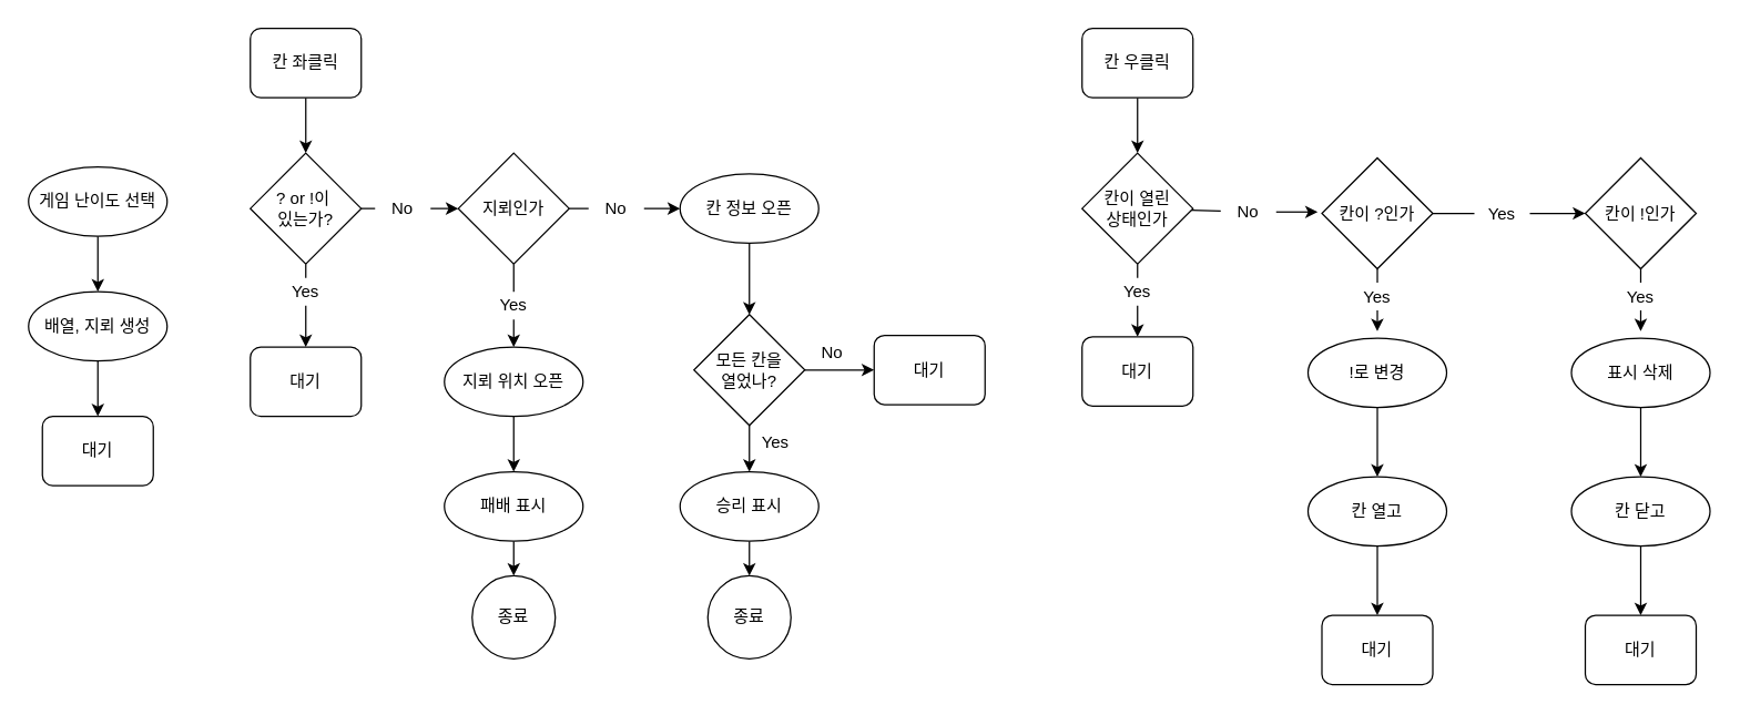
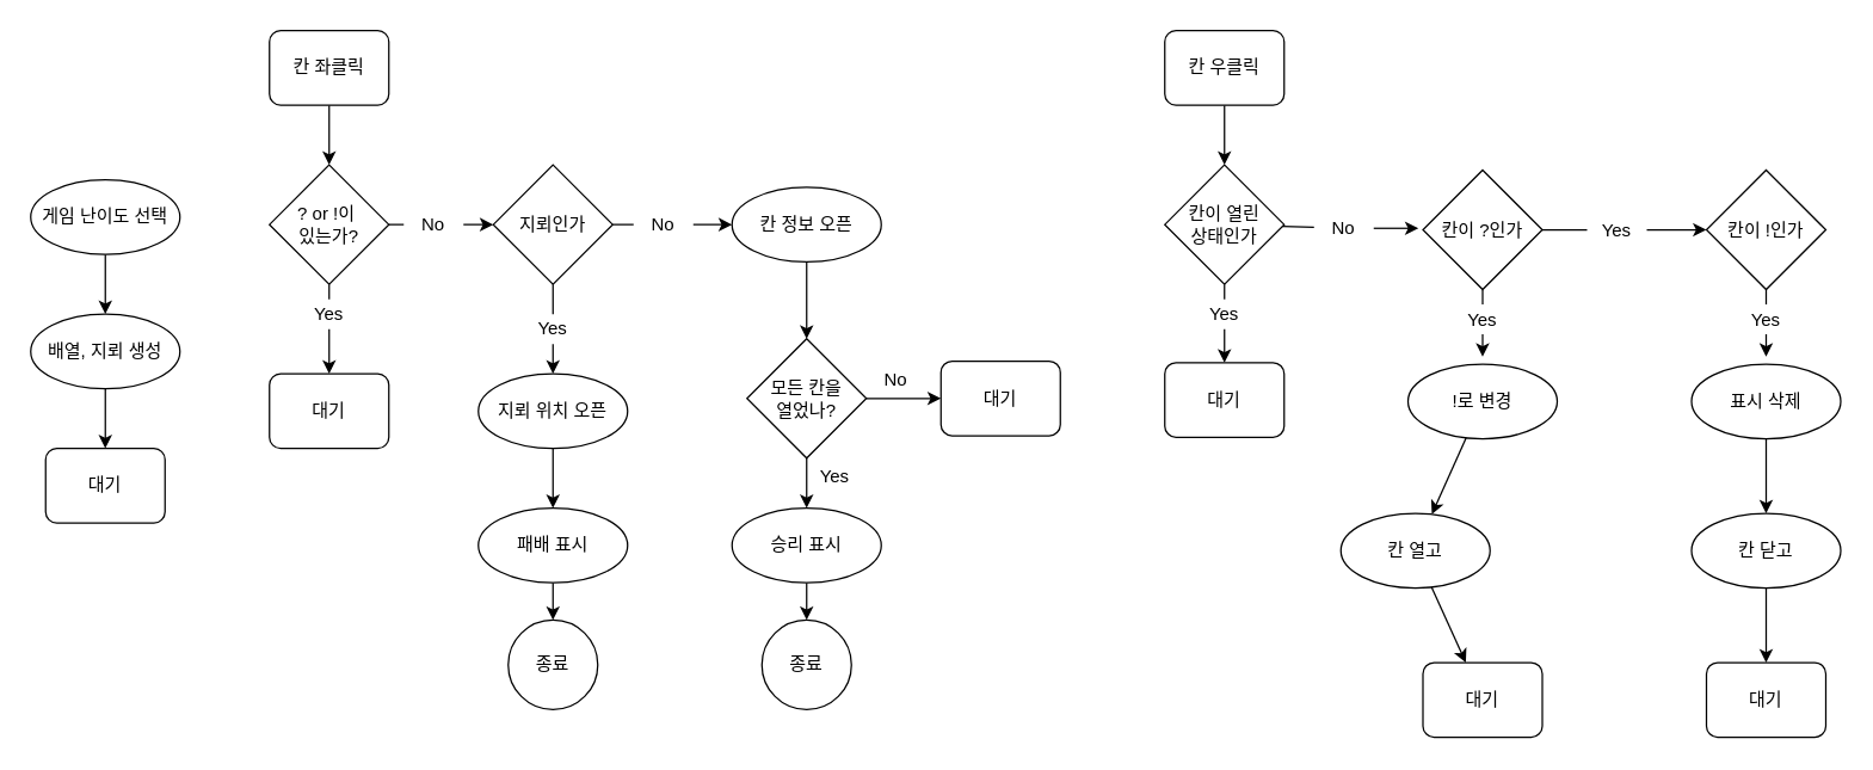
- <mxCell id="61" value="칸 열고" style="ellipse;whiteSpace=wrap;html=1;" vertex="1" parent="1"><mxGeometry x="943" y="343.5" width="100" height="50" as="geometry" /></mxCell>
+ <mxCell id="61" value="칸 열고" style="ellipse;whiteSpace=wrap;html=1;" vertex="1" parent="1"><mxGeometry x="898" y="343.5" width="100" height="50" as="geometry" /></mxCell>
